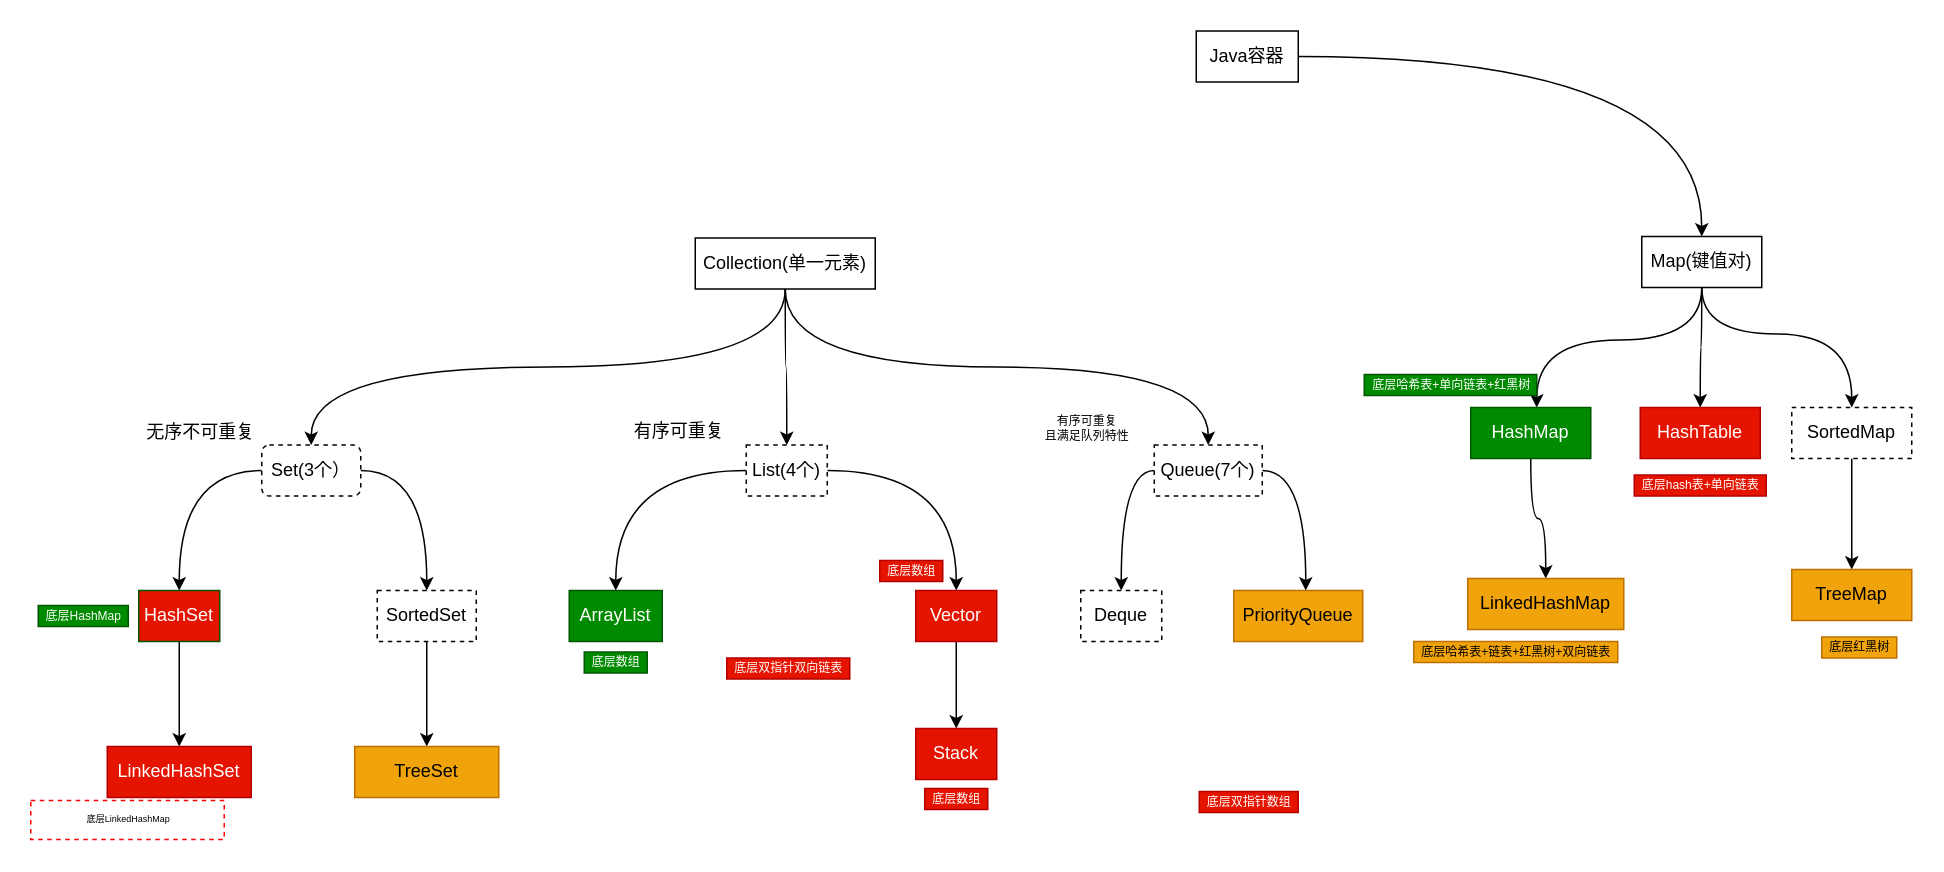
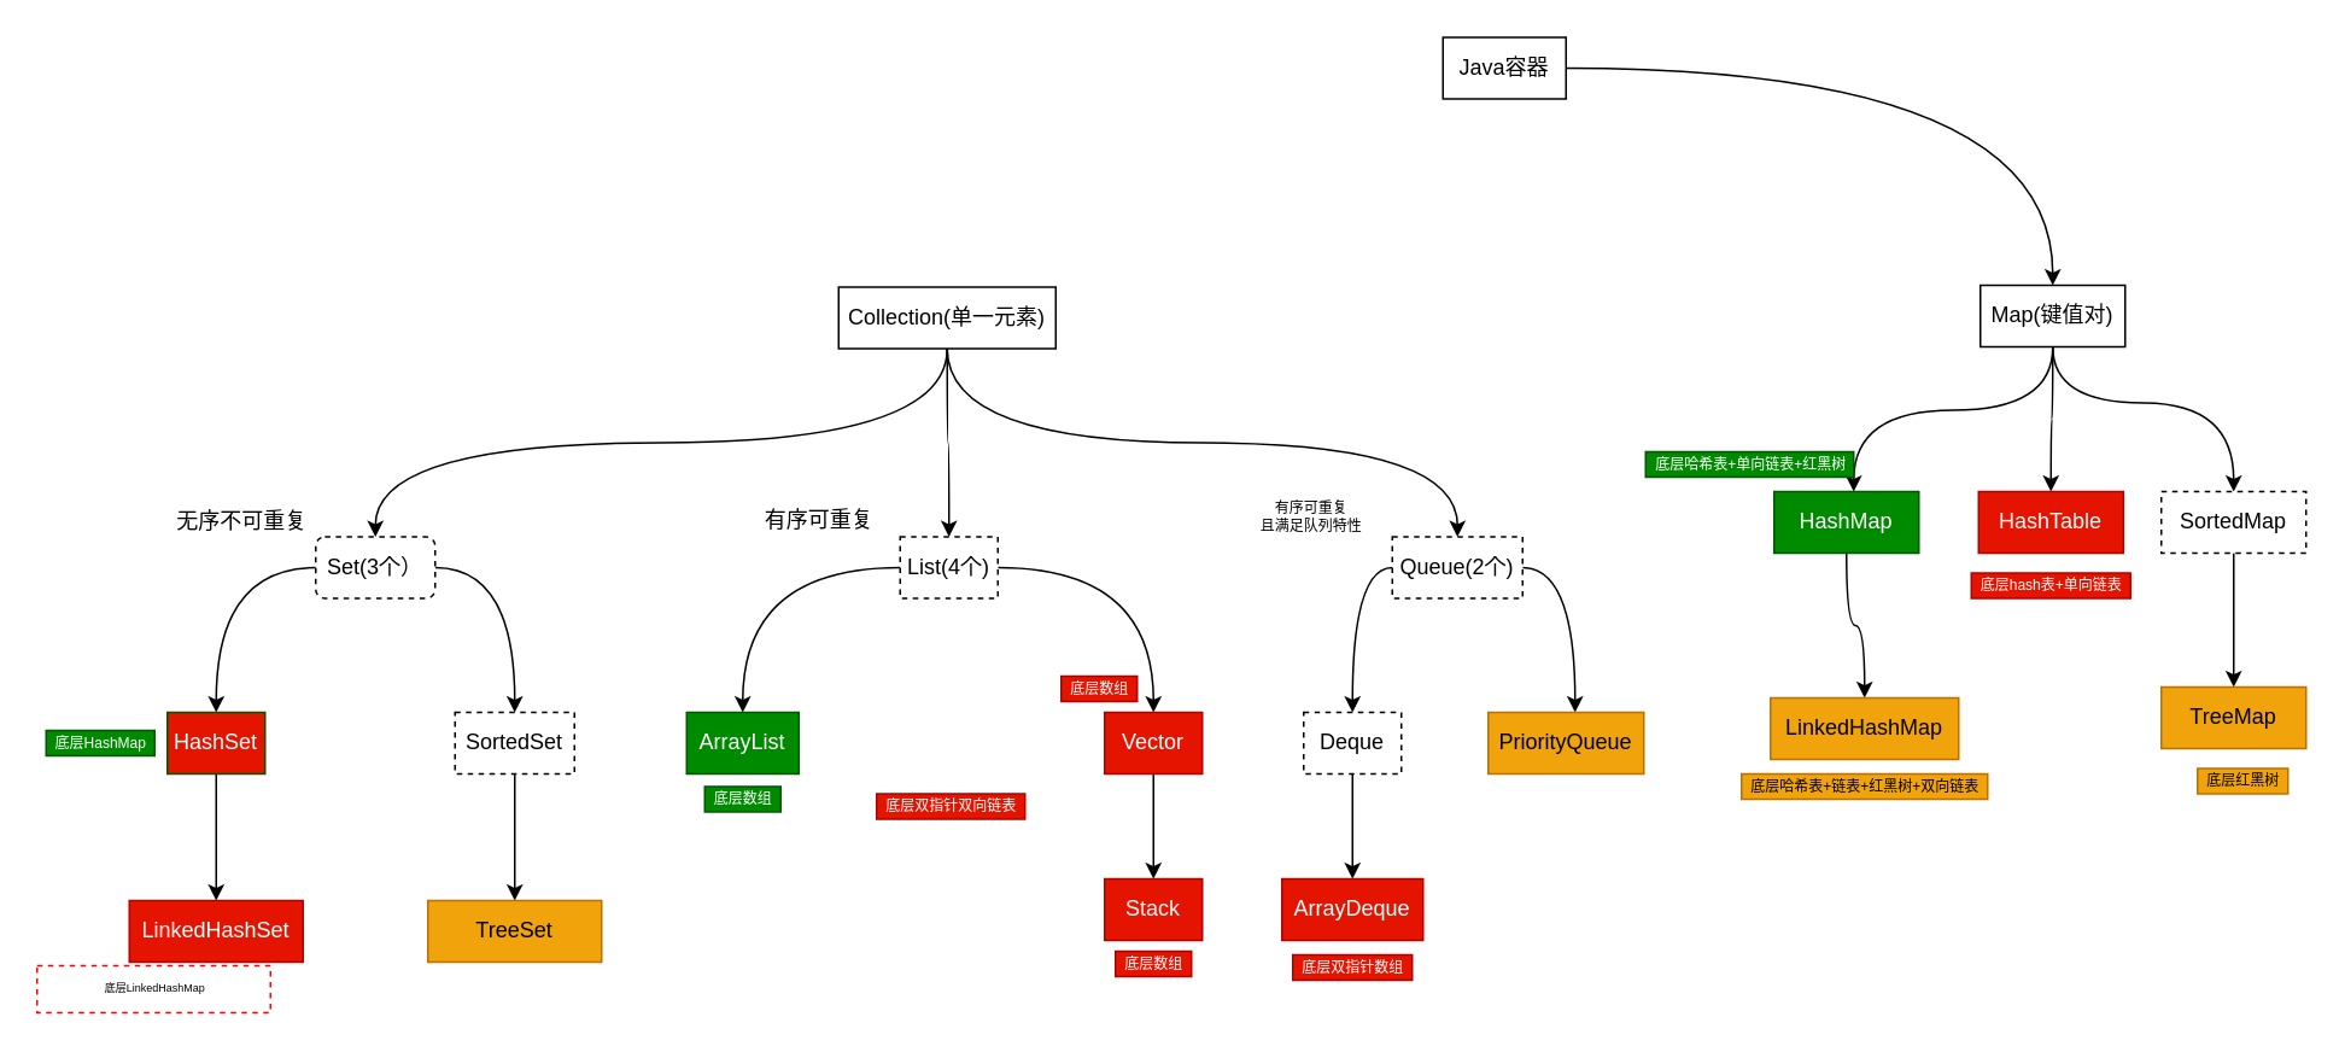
- <mxCell id="20" value="Queue(7个)" style="rounded=0;whiteSpace=wrap;html=1;dashed=1;" parent="1" vertex="1"><mxGeometry x="769" y="296" width="72" height="34" as="geometry" /></mxCell>
+ <mxCell id="20" value="Queue(2个)" style="rounded=0;whiteSpace=wrap;html=1;dashed=1;" parent="1" vertex="1"><mxGeometry x="769" y="296" width="72" height="34" as="geometry" /></mxCell>
- <mxCell id="53" value="底层哈希表+链表+红黑树+双向链表" style="text;html=1;align=center;verticalAlign=middle;resizable=0;points=[];autosize=1;strokeColor=#BD7000;fillColor=#f0a30a;fontSize=8;fontColor=#000000;" parent="1" vertex="1"><mxGeometry x="942" y="427" width="136" height="14" as="geometry" /></mxCell>
+ <mxCell id="53" value="底层哈希表+链表+红黑树+双向链表" style="text;html=1;align=center;verticalAlign=middle;resizable=0;points=[];autosize=1;strokeColor=#BD7000;fillColor=#f0a30a;fontSize=8;fontColor=#000000;" parent="1" vertex="1"><mxGeometry x="962" y="427" width="136" height="14" as="geometry" /></mxCell>
+ <mxCell id="31" value="" style="edgeStyle=orthogonalEdgeStyle;curved=1;rounded=0;orthogonalLoop=1;jettySize=auto;html=1;" parent="1" source="32" target="33" edge="1"><mxGeometry relative="1" as="geometry" /></mxCell>
+ <mxCell id="33" value="ArrayDeque" style="rounded=0;whiteSpace=wrap;html=1;fillColor=#e51400;fontColor=#ffffff;strokeColor=#B20000;" parent="1" vertex="1"><mxGeometry x="708" y="485" width="78" height="34" as="geometry" /></mxCell>
- <mxCell id="51" value="底层双指针数组" style="text;html=1;align=center;verticalAlign=middle;resizable=0;points=[];autosize=1;strokeColor=#B20000;fillColor=#e51400;fontSize=8;fontColor=#ffffff;" parent="1" vertex="1"><mxGeometry x="799" y="527" width="66" height="14" as="geometry" /></mxCell>
+ <mxCell id="51" value="底层双指针数组" style="text;html=1;align=center;verticalAlign=middle;resizable=0;points=[];autosize=1;strokeColor=#B20000;fillColor=#e51400;fontSize=8;fontColor=#ffffff;" parent="1" vertex="1"><mxGeometry x="714" y="527" width="66" height="14" as="geometry" /></mxCell>
